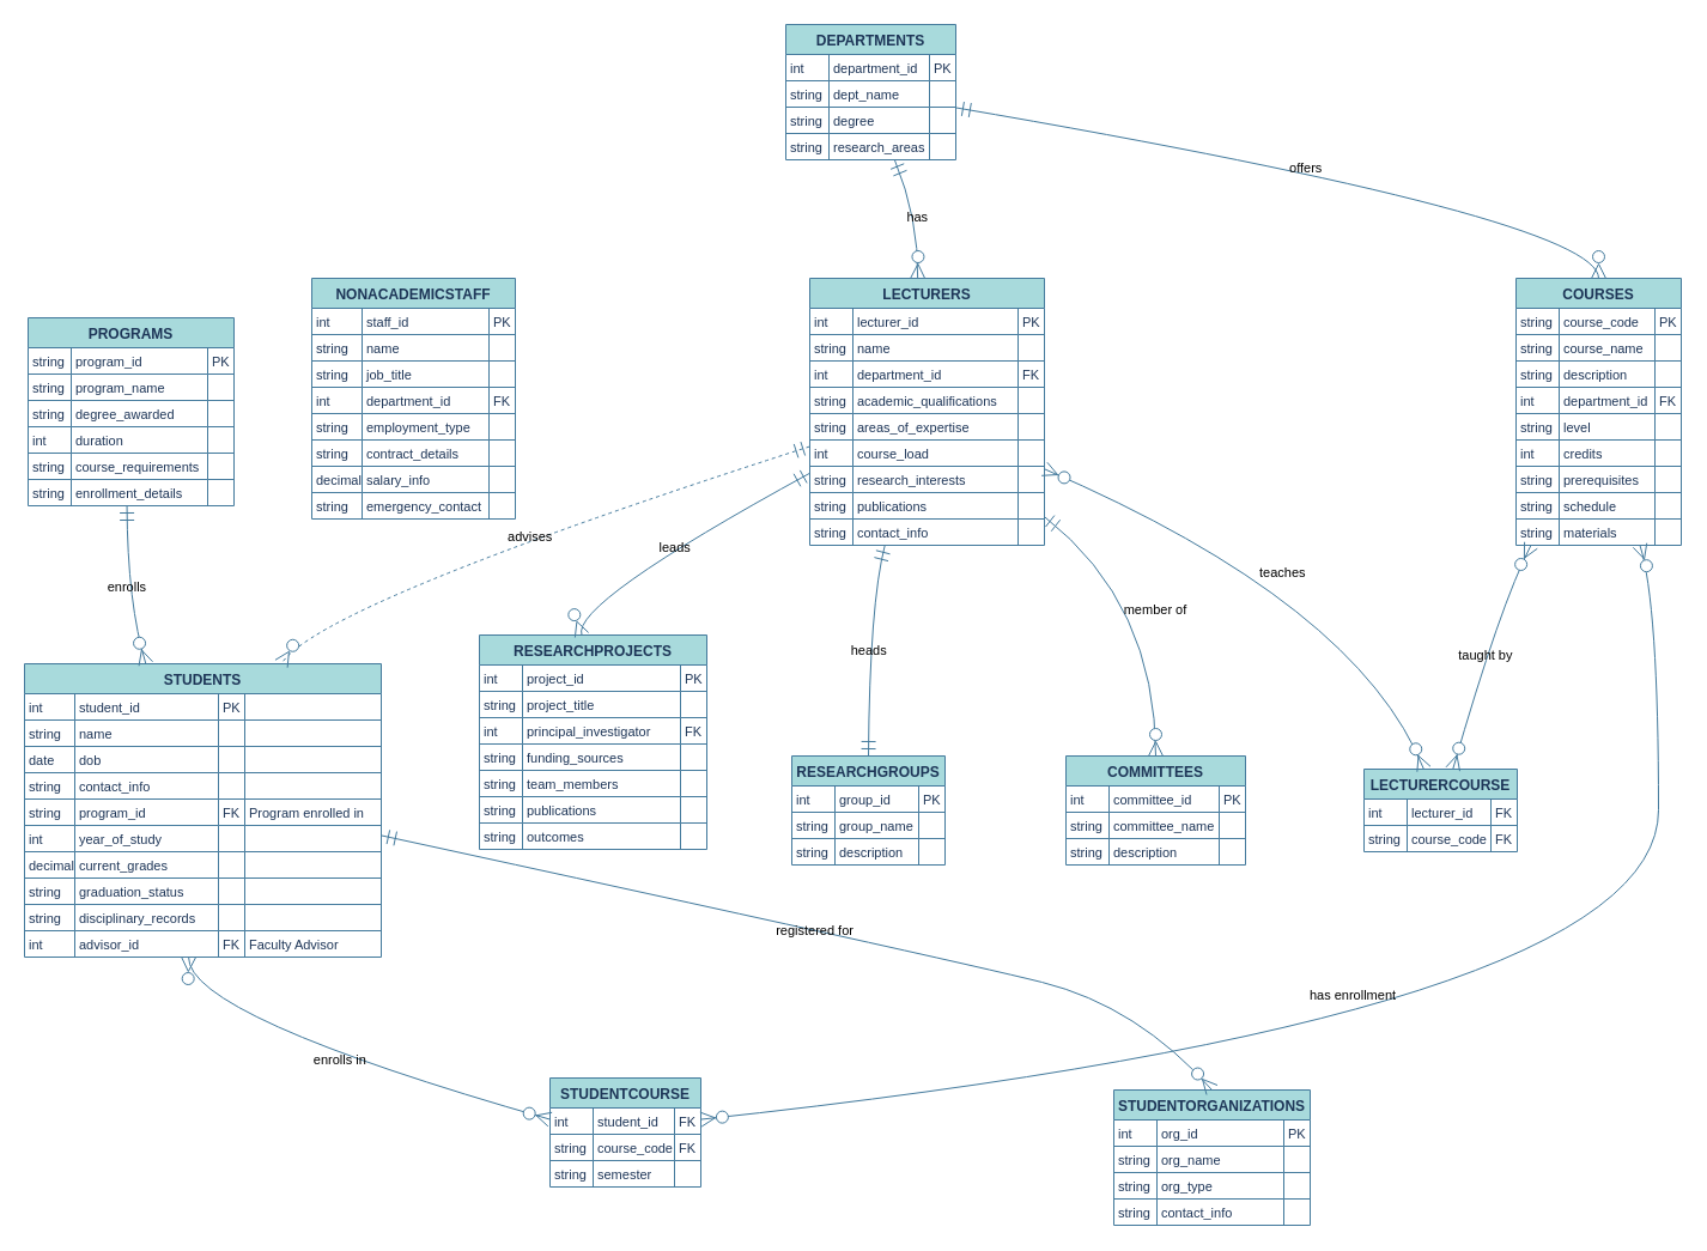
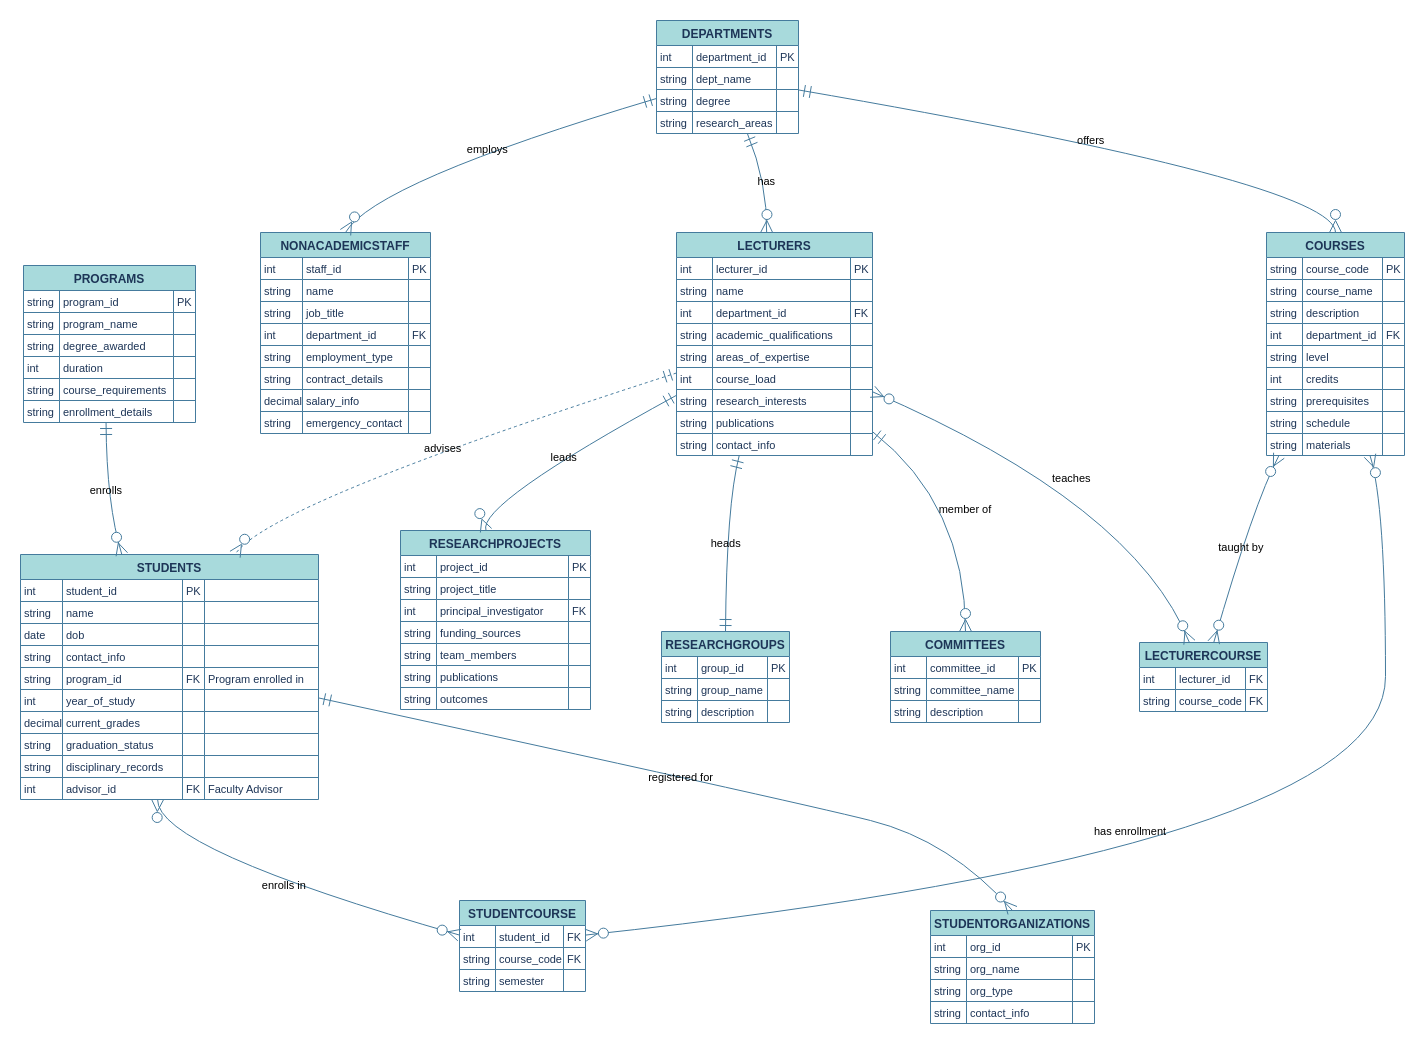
+ <mxCell id="302" value="employs" style="curved=1;startArrow=ERmandOne;startSize=10;;endArrow=ERzeroToMany;endSize=10;;exitX=0;exitY=0.69;entryX=0.5;entryY=0;rounded=0;labelBackgroundColor=none;strokeColor=#457B9D;fontColor=default;" edge="1" parent="1" source="160" target="90"><mxGeometry relative="1" as="geometry"><Array as="points"><mxPoint x="374" y="182" /></Array></mxGeometry></mxCell>
